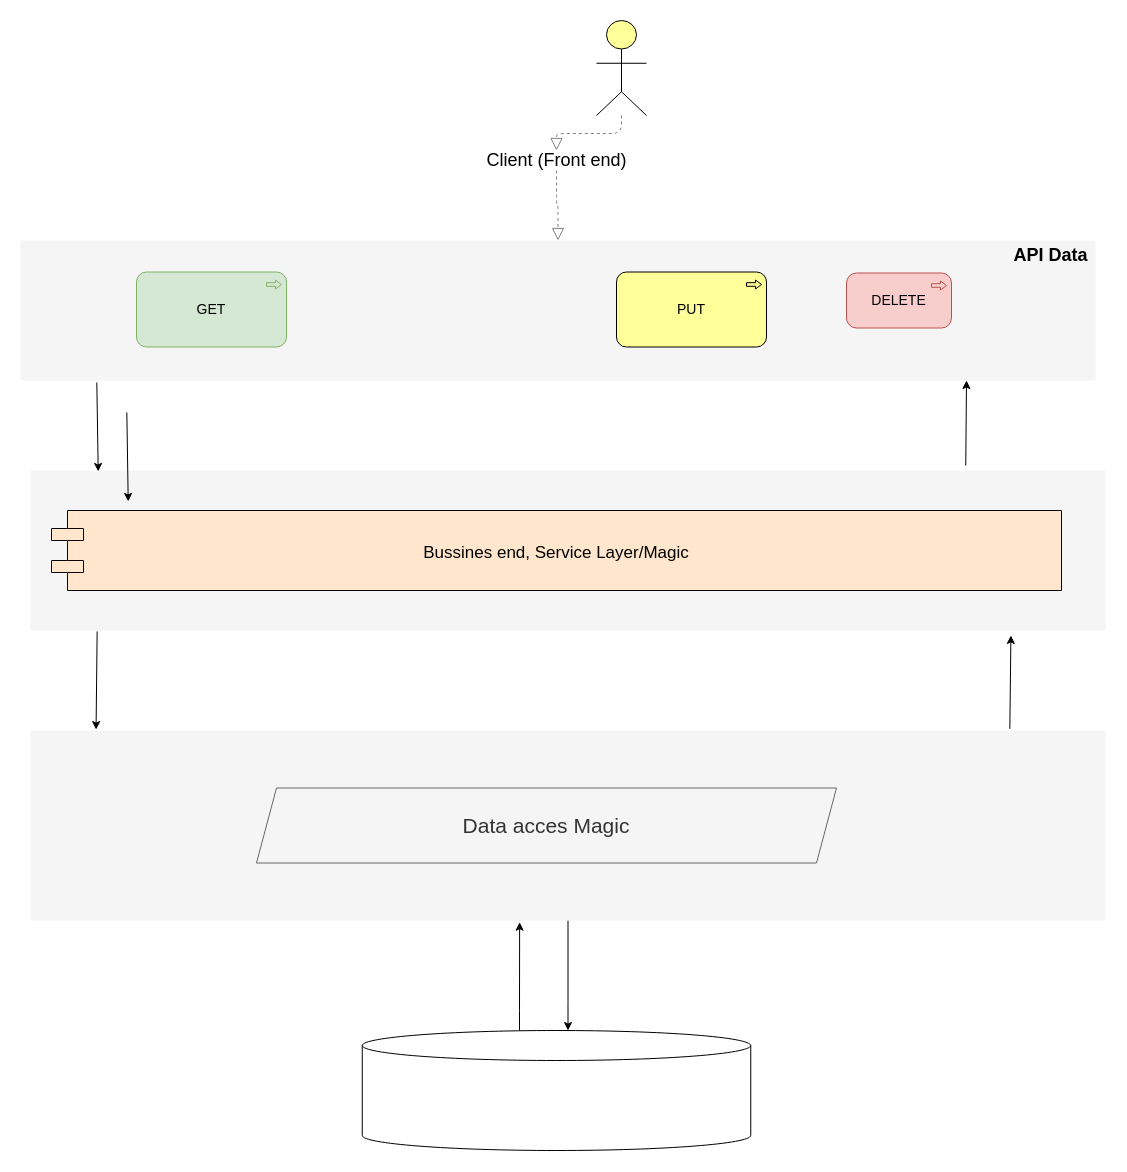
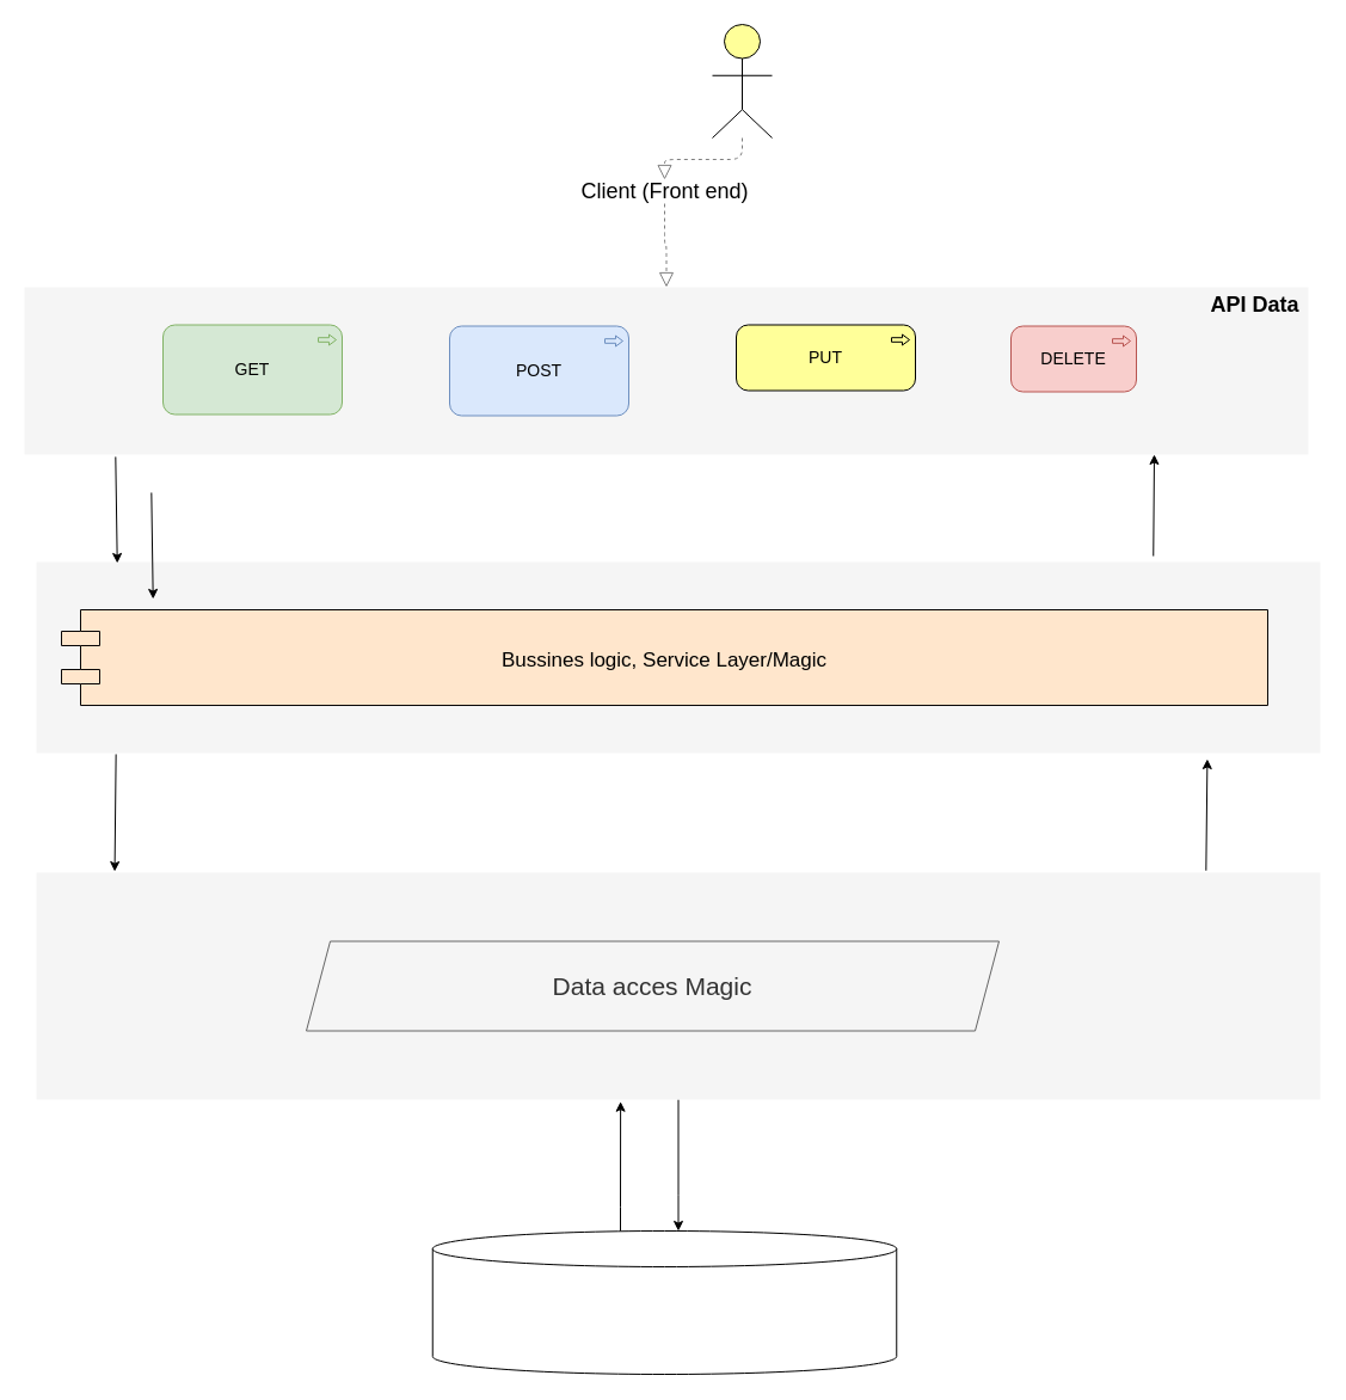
- <mxCell id="13" value="&lt;font color=&quot;#000000&quot;&gt;PUT&lt;/font&gt;" style="html=1;whiteSpace=wrap;fillColor=#ffff99;shape=mxgraph.archimate3.application;appType=proc;archiType=rounded;fontSize=14;" parent="1" vertex="1"><mxGeometry x="616" y="271.5" width="150" height="75" as="geometry" /></mxCell>
+ <mxCell id="13" value="&lt;font color=&quot;#000000&quot;&gt;PUT&lt;/font&gt;" style="html=1;whiteSpace=wrap;fillColor=#ffff99;shape=mxgraph.archimate3.application;appType=proc;archiType=rounded;fontSize=14;" parent="1" vertex="1"><mxGeometry x="616" y="271.5" width="150" height="55" as="geometry" /></mxCell>
+ <mxCell id="7" value="&lt;font color=&quot;#000000&quot;&gt;POST&lt;/font&gt;" style="html=1;whiteSpace=wrap;fillColor=#dae8fc;shape=mxgraph.archimate3.application;appType=proc;archiType=rounded;fontSize=14;strokeColor=#6c8ebf;" parent="1" vertex="1"><mxGeometry x="376" y="272.5" width="150" height="75" as="geometry" /></mxCell>
- <mxCell id="6" value="Bussines end, Service Layer/Magic" style="shape=component;align=center;fillColor=#ffe6cc;fontSize=17;strokeColor=#080606;fontColor=#000000;labelBackgroundColor=none;labelBorderColor=none;" parent="1" vertex="1"><mxGeometry x="51" y="510" width="1010" height="80" as="geometry" /></mxCell>
+ <mxCell id="6" value="Bussines logic, Service Layer/Magic" style="shape=component;align=center;fillColor=#ffe6cc;fontSize=17;strokeColor=#080606;fontColor=#000000;labelBackgroundColor=none;labelBorderColor=none;" parent="1" vertex="1"><mxGeometry x="51" y="510" width="1010" height="80" as="geometry" /></mxCell>
